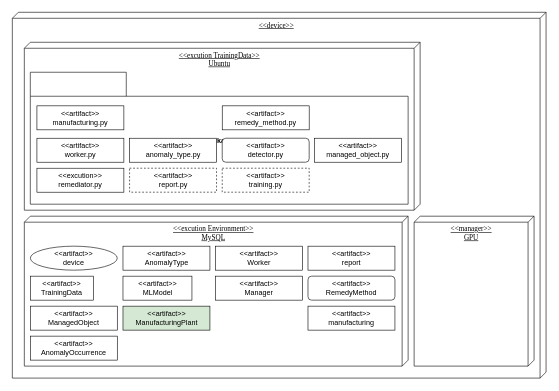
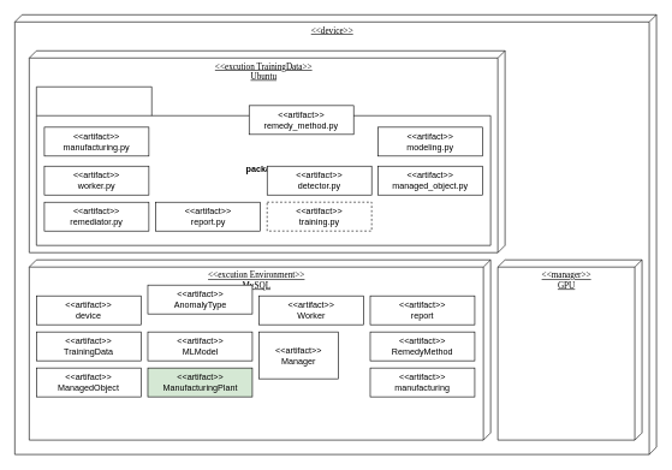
- <mxCell id="21" value="&amp;lt;&amp;lt;artifact&amp;gt;&amp;gt;&lt;br style=&quot;border-color: var(--border-color);&quot;&gt;remedy_method.py" style="rounded=0;whiteSpace=wrap;html=1;" vertex="1" parent="1"><mxGeometry x="370" y="176" width="145" height="40" as="geometry" /></mxCell>
+ <mxCell id="21" value="&amp;lt;&amp;lt;artifact&amp;gt;&amp;gt;&lt;br style=&quot;border-color: var(--border-color);&quot;&gt;remedy_method.py" style="rounded=0;whiteSpace=wrap;html=1;" vertex="1" parent="1"><mxGeometry x="345" y="146" width="145" height="40" as="geometry" /></mxCell>
+ <mxCell id="20" value="&amp;lt;&amp;lt;artifact&amp;gt;&amp;gt;&lt;br style=&quot;border-color: var(--border-color);&quot;&gt;modeling.py" style="rounded=0;whiteSpace=wrap;html=1;" vertex="1" parent="1"><mxGeometry x="524" y="176" width="145" height="40" as="geometry" /></mxCell>
- <mxCell id="23" value="&amp;lt;&amp;lt;artifact&amp;gt;&amp;gt;&lt;br style=&quot;border-color: var(--border-color);&quot;&gt;anomaly_type.py" style="rounded=0;whiteSpace=wrap;html=1;" vertex="1" parent="1"><mxGeometry x="215.5" y="230" width="145" height="40" as="geometry" /></mxCell>
- <mxCell id="26" value="&amp;lt;&amp;lt;artifact&amp;gt;&amp;gt;&lt;br style=&quot;border-color: var(--border-color);&quot;&gt;detector.py" style="whiteSpace=wrap;html=1;rounded=1;" vertex="1" parent="1"><mxGeometry x="370" y="230" width="145" height="40" as="geometry" /></mxCell>
+ <mxCell id="26" value="&amp;lt;&amp;lt;artifact&amp;gt;&amp;gt;&lt;br style=&quot;border-color: var(--border-color);&quot;&gt;detector.py" style="rounded=0;whiteSpace=wrap;html=1;" vertex="1" parent="1"><mxGeometry x="370" y="230" width="145" height="40" as="geometry" /></mxCell>
- <mxCell id="25" value="&amp;lt;&amp;lt;excution&amp;gt;&amp;gt;&lt;br style=&quot;border-color: var(--border-color);&quot;&gt;remediator.py" style="rounded=0;whiteSpace=wrap;html=1;" vertex="1" parent="1"><mxGeometry x="61" y="280" width="145" height="40" as="geometry" /></mxCell>
+ <mxCell id="25" value="&amp;lt;&amp;lt;artifact&amp;gt;&amp;gt;&lt;br style=&quot;border-color: var(--border-color);&quot;&gt;remediator.py" style="rounded=0;whiteSpace=wrap;html=1;" vertex="1" parent="1"><mxGeometry x="61" y="280" width="145" height="40" as="geometry" /></mxCell>
- <mxCell id="28" value="&amp;lt;&amp;lt;artifact&amp;gt;&amp;gt;&lt;br style=&quot;border-color: var(--border-color);&quot;&gt;report.py" style="rounded=0;whiteSpace=wrap;html=1;dashed=1;" vertex="1" parent="1"><mxGeometry x="215.5" y="280" width="145" height="40" as="geometry" /></mxCell>
+ <mxCell id="28" value="&amp;lt;&amp;lt;artifact&amp;gt;&amp;gt;&lt;br style=&quot;border-color: var(--border-color);&quot;&gt;report.py" style="rounded=0;whiteSpace=wrap;html=1;" vertex="1" parent="1"><mxGeometry x="215.5" y="280" width="145" height="40" as="geometry" /></mxCell>
- <mxCell id="7" value="&amp;lt;&amp;lt;artifact&amp;gt;&amp;gt;&lt;br&gt;device" style="ellipse;whiteSpace=wrap;html=1;" vertex="1" parent="1"><mxGeometry x="50" y="410" width="145" height="40" as="geometry" /></mxCell>
+ <mxCell id="7" value="&amp;lt;&amp;lt;artifact&amp;gt;&amp;gt;&lt;br&gt;device" style="rounded=0;whiteSpace=wrap;html=1;" vertex="1" parent="1"><mxGeometry x="50" y="410" width="145" height="40" as="geometry" /></mxCell>
- <mxCell id="5" value="&amp;lt;&amp;lt;artifact&amp;gt;&amp;gt;&lt;br&gt;AnomalyType" style="rounded=0;whiteSpace=wrap;html=1;" vertex="1" parent="1"><mxGeometry x="204.5" y="410" width="145" height="40" as="geometry" /></mxCell>
+ <mxCell id="5" value="&amp;lt;&amp;lt;artifact&amp;gt;&amp;gt;&lt;br&gt;AnomalyType" style="rounded=0;whiteSpace=wrap;html=1;" vertex="1" parent="1"><mxGeometry x="204.5" y="395" width="145" height="40" as="geometry" /></mxCell>
- <mxCell id="6" value="&amp;lt;&amp;lt;artifact&amp;gt;&amp;gt;&lt;br&gt;TrainingData" style="rounded=0;whiteSpace=wrap;html=1;" vertex="1" parent="1"><mxGeometry x="50" y="460" width="105" height="40" as="geometry" /></mxCell>
+ <mxCell id="6" value="&amp;lt;&amp;lt;artifact&amp;gt;&amp;gt;&lt;br&gt;TrainingData" style="rounded=0;whiteSpace=wrap;html=1;" vertex="1" parent="1"><mxGeometry x="50" y="460" width="145" height="40" as="geometry" /></mxCell>
- <mxCell id="8" value="&amp;lt;&amp;lt;artifact&amp;gt;&amp;gt;&lt;br&gt;MLModel" style="rounded=0;whiteSpace=wrap;html=1;" vertex="1" parent="1"><mxGeometry x="204.5" y="460" width="115" height="40" as="geometry" /></mxCell>
+ <mxCell id="8" value="&amp;lt;&amp;lt;artifact&amp;gt;&amp;gt;&lt;br&gt;MLModel" style="rounded=0;whiteSpace=wrap;html=1;" vertex="1" parent="1"><mxGeometry x="204.5" y="460" width="145" height="40" as="geometry" /></mxCell>
- <mxCell id="14" value="&amp;lt;&amp;lt;artifact&amp;gt;&amp;gt;&lt;br&gt;Manager" style="rounded=0;whiteSpace=wrap;html=1;" vertex="1" parent="1"><mxGeometry x="359" y="460" width="145" height="40" as="geometry" /></mxCell>
+ <mxCell id="14" value="&amp;lt;&amp;lt;artifact&amp;gt;&amp;gt;&lt;br&gt;Manager" style="rounded=0;whiteSpace=wrap;html=1;" vertex="1" parent="1"><mxGeometry x="359" y="460" width="110" height="65" as="geometry" /></mxCell>
- <mxCell id="16" value="&amp;lt;&amp;lt;artifact&amp;gt;&amp;gt;&lt;br&gt;RemedyMethod" style="whiteSpace=wrap;html=1;rounded=1;" vertex="1" parent="1"><mxGeometry x="513" y="460" width="145" height="40" as="geometry" /></mxCell>
+ <mxCell id="16" value="&amp;lt;&amp;lt;artifact&amp;gt;&amp;gt;&lt;br&gt;RemedyMethod" style="rounded=0;whiteSpace=wrap;html=1;" vertex="1" parent="1"><mxGeometry x="513" y="460" width="145" height="40" as="geometry" /></mxCell>
- <mxCell id="11" value="&amp;lt;&amp;lt;artifact&amp;gt;&amp;gt;&lt;br&gt;AnomalyOccurrence" style="rounded=0;whiteSpace=wrap;html=1;" vertex="1" parent="1"><mxGeometry x="50" y="560" width="145" height="40" as="geometry" /></mxCell>
